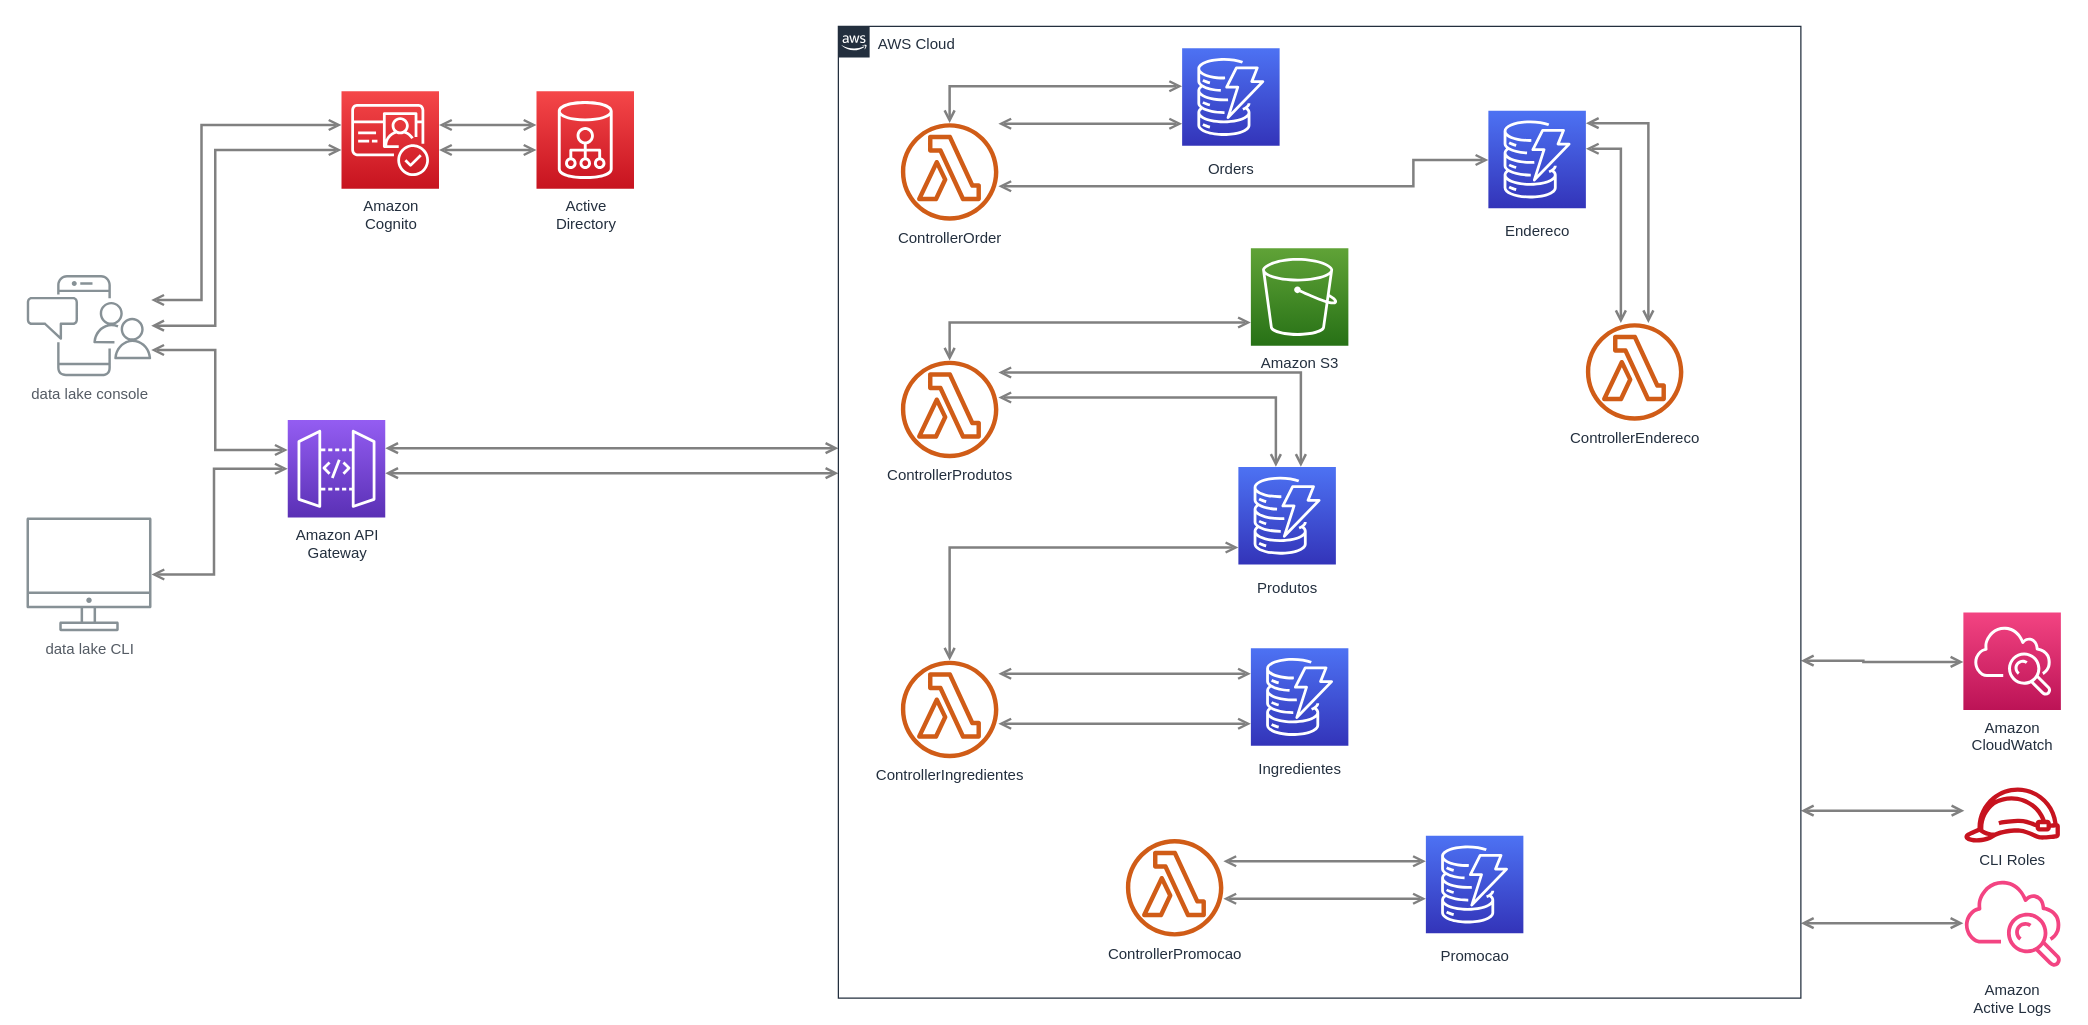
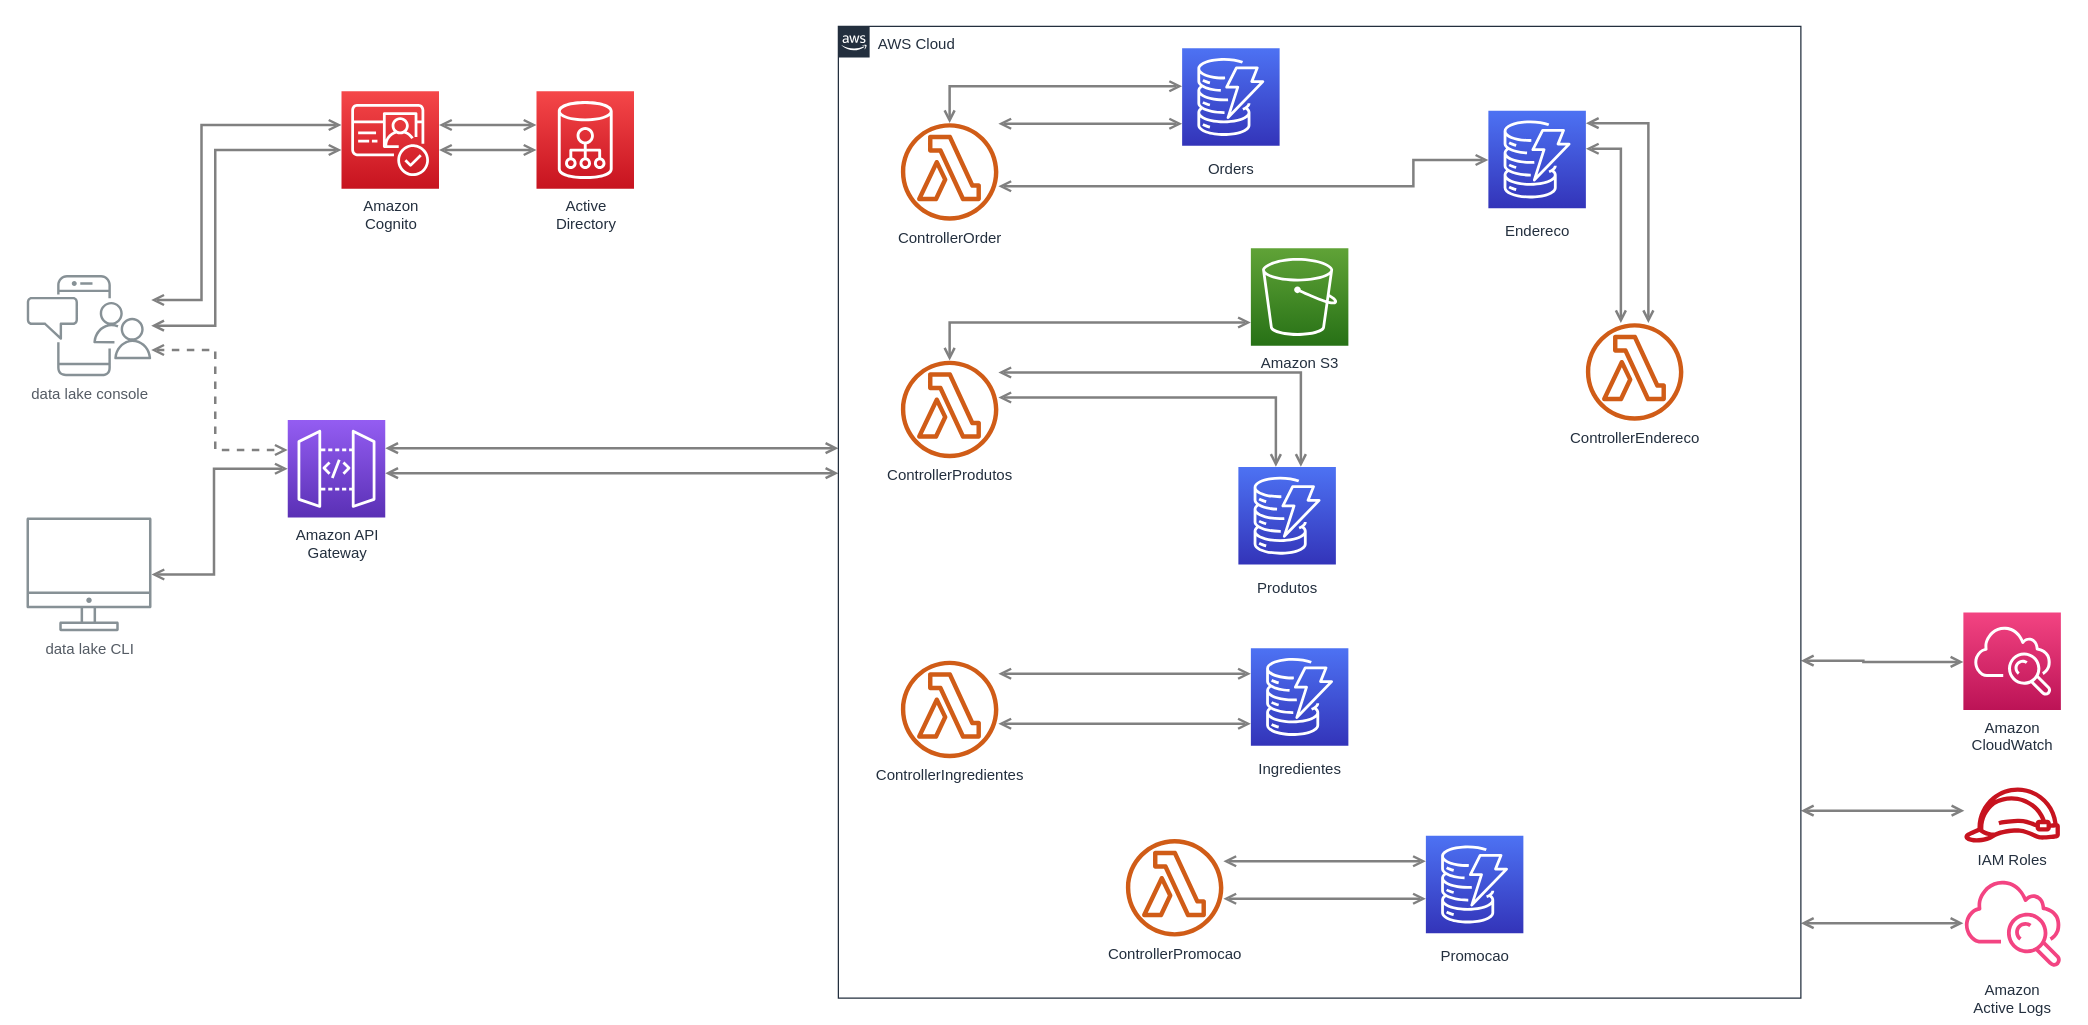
- <mxCell id="4" style="edgeStyle=orthogonalEdgeStyle;rounded=0;orthogonalLoop=1;jettySize=auto;html=1;startArrow=open;startFill=0;endArrow=open;endFill=0;strokeWidth=2;strokeColor=#808080;" parent="1" source="15" target="18" edge="1"><mxGeometry relative="1" as="geometry"><Array as="points"><mxPoint x="171.5" y="279.5" /><mxPoint x="171.5" y="359.5" /></Array></mxGeometry></mxCell>
+ <mxCell id="4" style="edgeStyle=orthogonalEdgeStyle;rounded=0;orthogonalLoop=1;jettySize=auto;html=1;startArrow=open;startFill=0;endArrow=open;endFill=0;strokeWidth=2;strokeColor=#808080;dashed=1;" parent="1" source="15" target="18" edge="1"><mxGeometry relative="1" as="geometry"><Array as="points"><mxPoint x="171.5" y="279.5" /><mxPoint x="171.5" y="359.5" /></Array></mxGeometry></mxCell>
- <mxCell id="44" style="edgeStyle=orthogonalEdgeStyle;rounded=0;orthogonalLoop=1;jettySize=auto;html=1;startArrow=open;startFill=0;endArrow=open;endFill=0;strokeWidth=2;strokeColor=#808080;" edge="1" parent="22" source="25" target="38"><mxGeometry relative="1" as="geometry"><Array as="points"><mxPoint x="89" y="417" /></Array><mxPoint x="128" y="417.5" as="sourcePoint" /><mxPoint x="290" y="417.5" as="targetPoint" /></mxGeometry></mxCell>
- <mxCell id="20" value="CLI Roles" style="outlineConnect=0;fontColor=#232F3E;gradientColor=none;fillColor=#C7131F;strokeColor=none;dashed=0;verticalLabelPosition=bottom;verticalAlign=top;align=center;html=1;fontSize=12;fontStyle=0;aspect=fixed;pointerEvents=1;shape=mxgraph.aws4.role;labelBackgroundColor=#ffffff;" parent="1" vertex="1"><mxGeometry x="1570" y="629.5" width="78" height="44" as="geometry" /></mxCell>
+ <mxCell id="20" value="IAM Roles" style="outlineConnect=0;fontColor=#232F3E;gradientColor=none;fillColor=#C7131F;strokeColor=none;dashed=0;verticalLabelPosition=bottom;verticalAlign=top;align=center;html=1;fontSize=12;fontStyle=0;aspect=fixed;pointerEvents=1;shape=mxgraph.aws4.role;labelBackgroundColor=#ffffff;" parent="1" vertex="1"><mxGeometry x="1570" y="629.5" width="78" height="44" as="geometry" /></mxCell>
